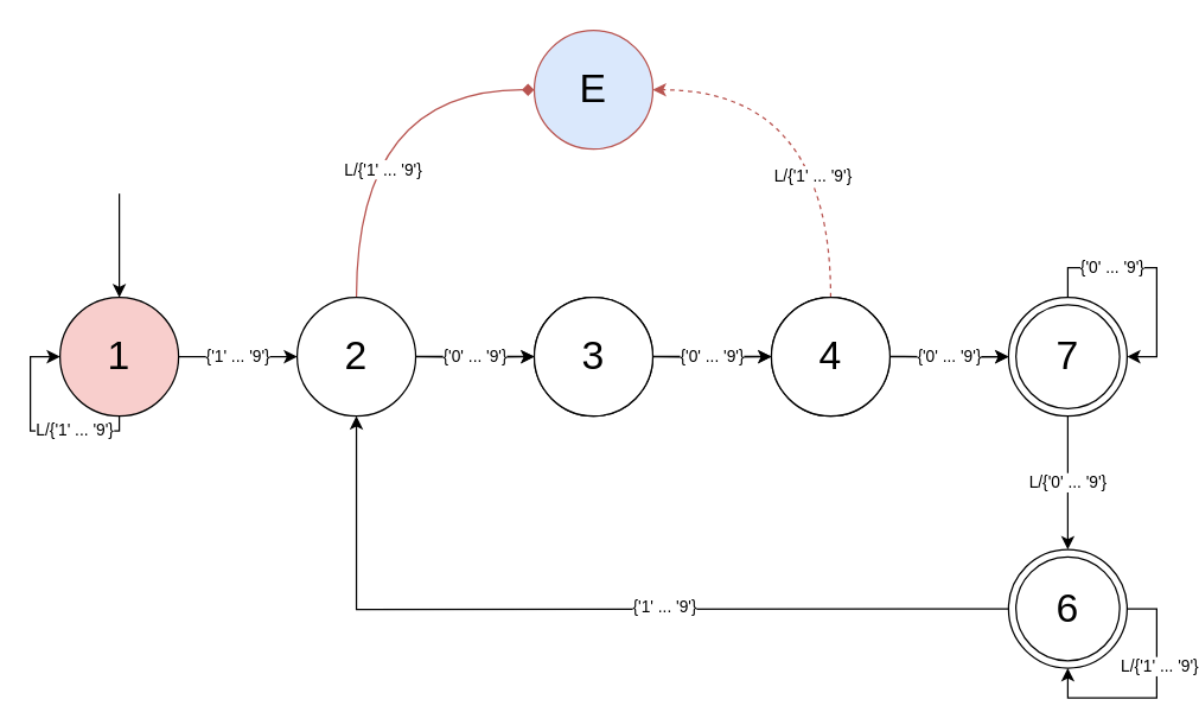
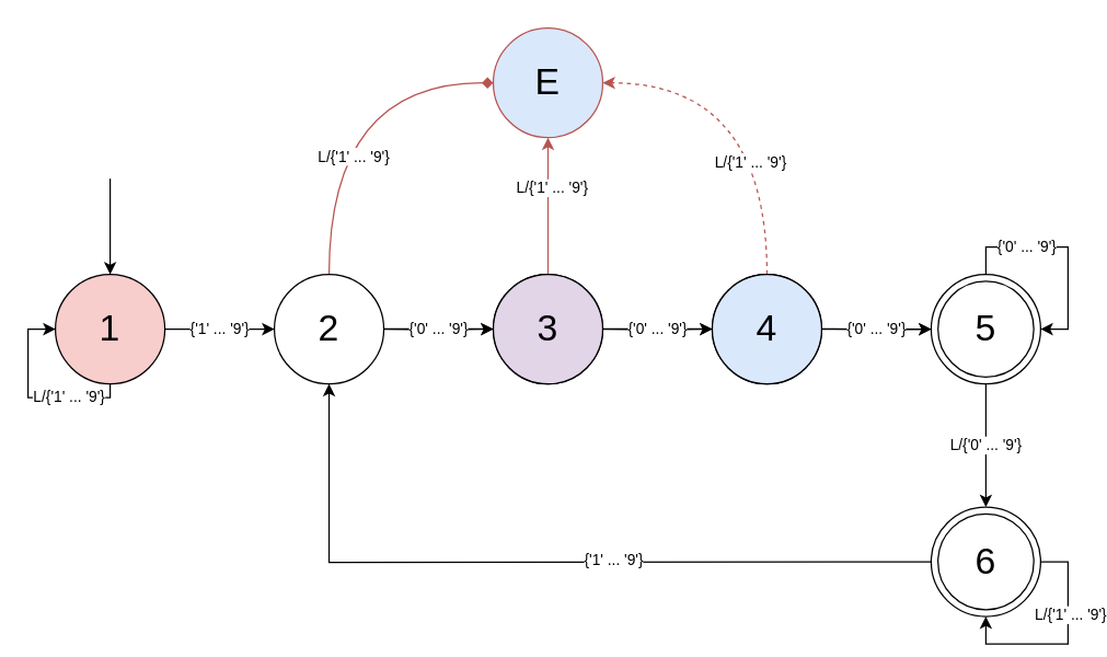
+ <mxCell id="14" value="" style="edgeStyle=orthogonalEdgeStyle;rounded=0;orthogonalLoop=1;jettySize=auto;html=1;curved=1;entryX=0.5;entryY=1;entryDx=0;entryDy=0;fillColor=#f8cecc;strokeColor=#b85450;" edge="1" parent="1" source="16" target="24"><mxGeometry relative="1" as="geometry" /></mxCell>
+ <mxCell id="15" value="L/{'1' ... '9'}" style="edgeLabel;html=1;align=center;verticalAlign=middle;resizable=0;points=[];" vertex="1" connectable="0" parent="14"><mxGeometry x="0.27" y="-2" relative="1" as="geometry"><mxPoint as="offset" /></mxGeometry></mxCell>
- <mxCell id="16" value="3" style="ellipse;whiteSpace=wrap;html=1;aspect=fixed;fontSize=27;" parent="1" vertex="1"><mxGeometry x="360" y="200" width="80" height="80" as="geometry" /></mxCell>
+ <mxCell id="16" value="3" style="ellipse;whiteSpace=wrap;html=1;aspect=fixed;fontSize=27;fillColor=#e1d5e7;" parent="1" vertex="1"><mxGeometry x="360" y="200" width="80" height="80" as="geometry" /></mxCell>
- <mxCell id="20" value="4" style="ellipse;whiteSpace=wrap;html=1;aspect=fixed;fontSize=27;" parent="1" vertex="1"><mxGeometry x="520" y="200" width="80" height="80" as="geometry" /></mxCell>
+ <mxCell id="20" value="4" style="ellipse;whiteSpace=wrap;html=1;aspect=fixed;fontSize=27;fillColor=#dae8fc;" parent="1" vertex="1"><mxGeometry x="520" y="200" width="80" height="80" as="geometry" /></mxCell>
- <mxCell id="32" value="7" style="ellipse;whiteSpace=wrap;html=1;aspect=fixed;fontSize=27;gradientColor=none;" vertex="1" parent="30"><mxGeometry x="5" y="5" width="70" height="70" as="geometry" /></mxCell>
+ <mxCell id="32" value="5" style="ellipse;whiteSpace=wrap;html=1;aspect=fixed;fontSize=27;gradientColor=none;" vertex="1" parent="30"><mxGeometry x="5" y="5" width="70" height="70" as="geometry" /></mxCell>
